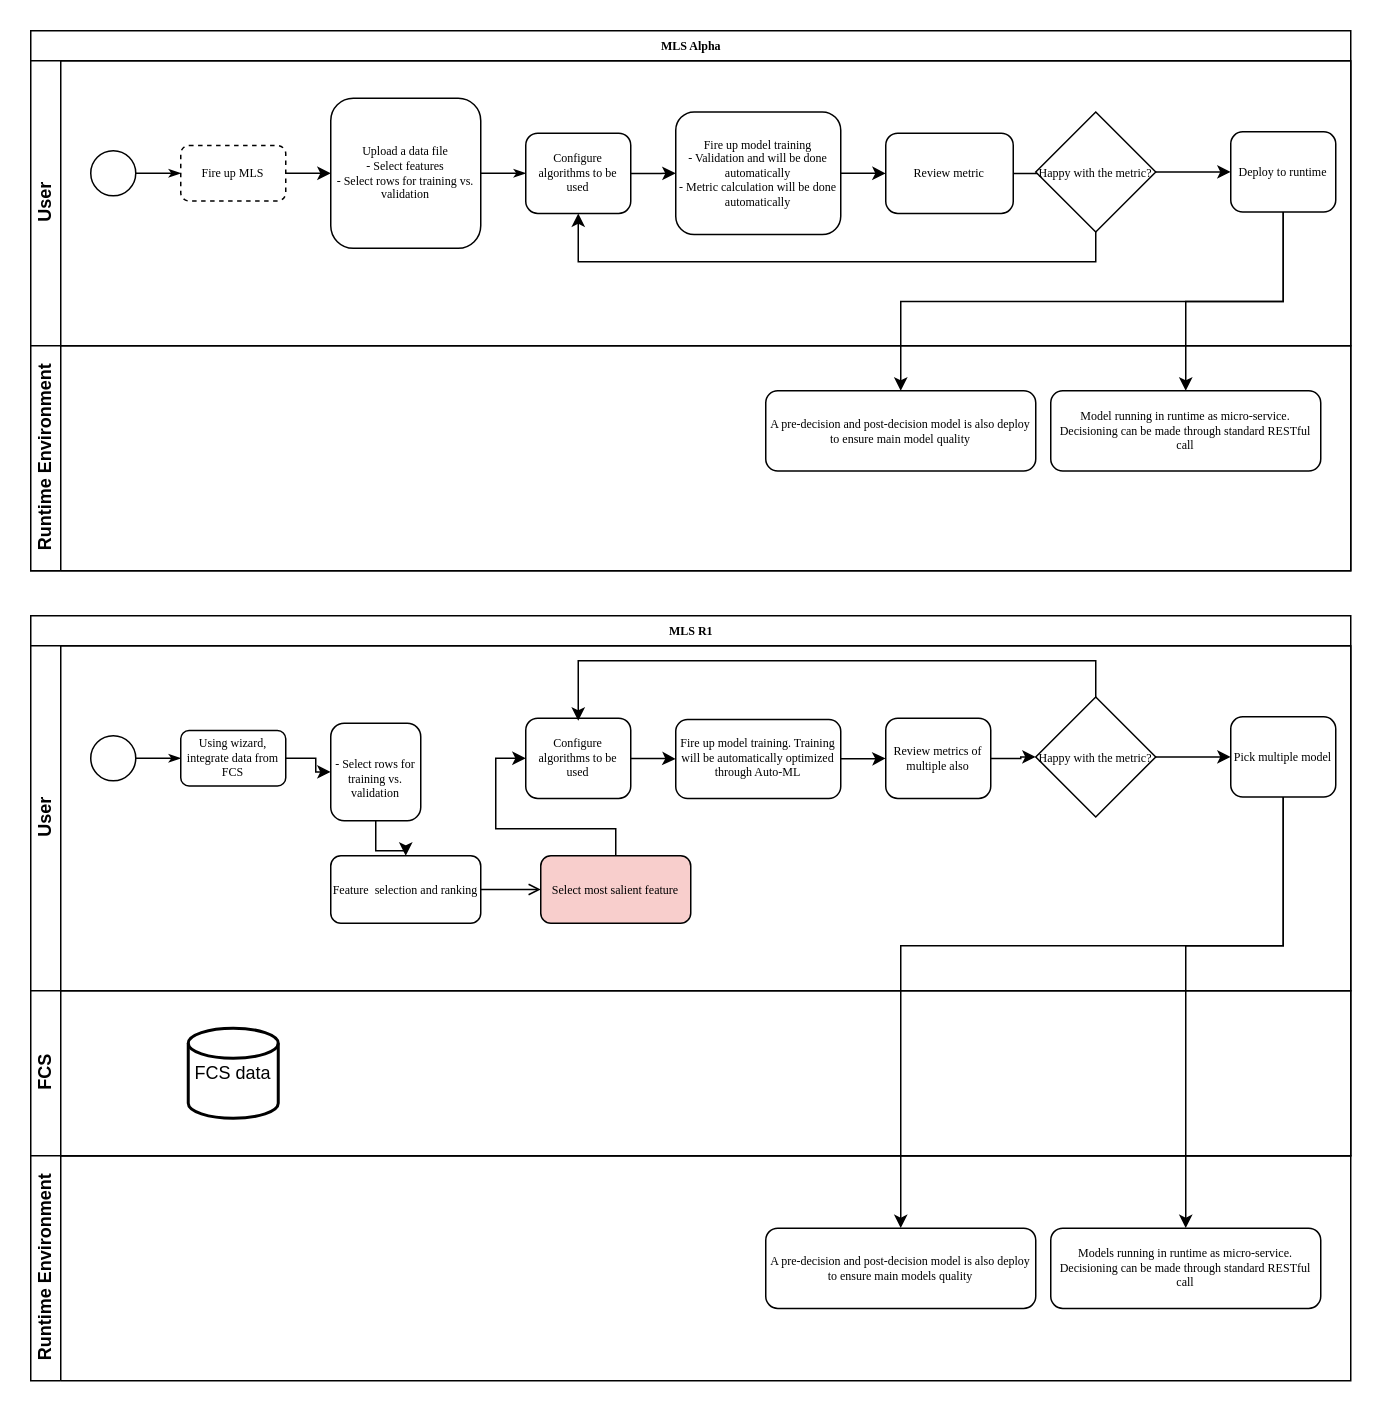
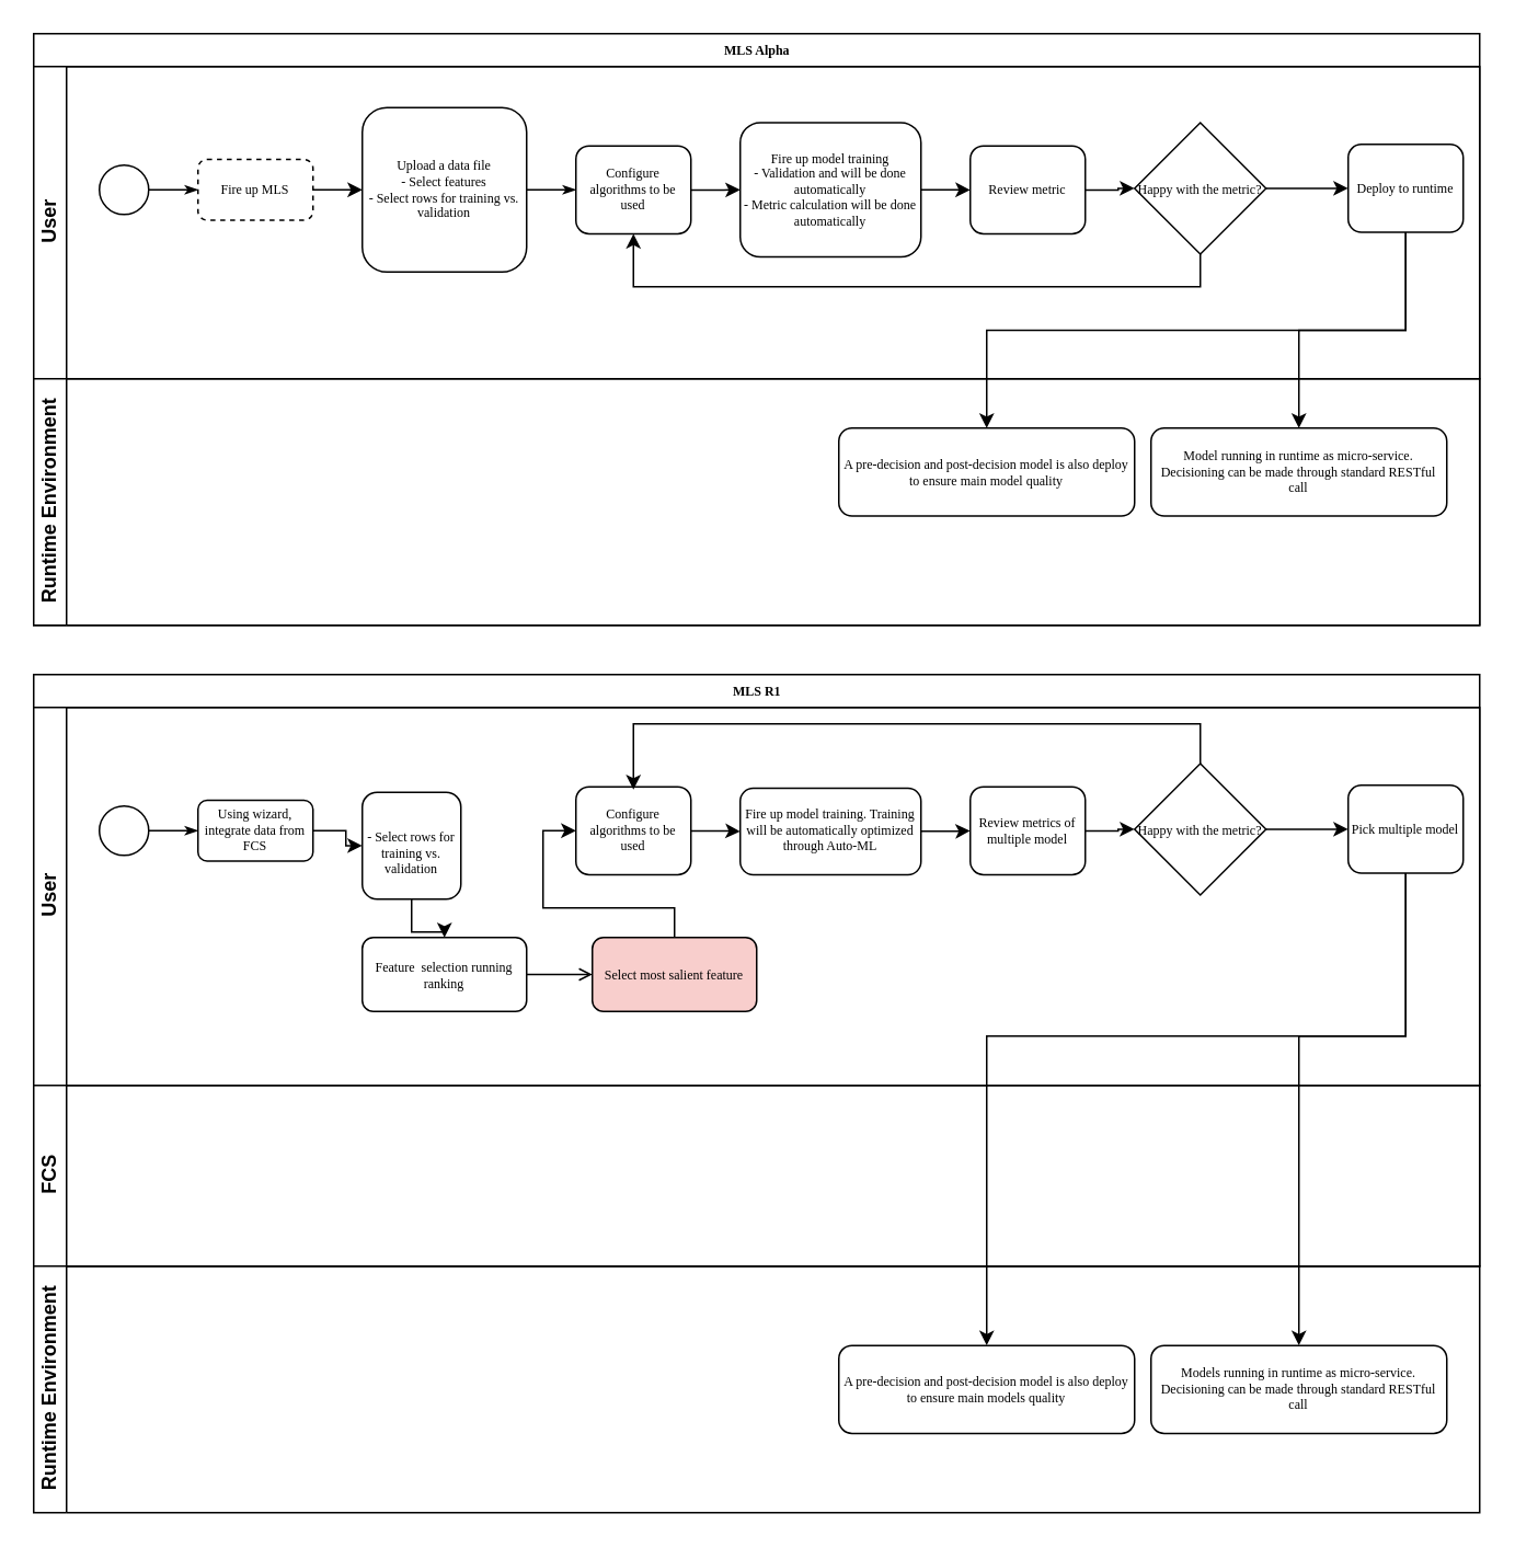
- <mxCell id="14" value="Review metric" style="rounded=1;whiteSpace=wrap;html=1;shadow=0;labelBackgroundColor=none;strokeWidth=1;fontFamily=Verdana;fontSize=8;align=center;" vertex="1" parent="3"><mxGeometry x="570" y="48.25" width="85" height="53.5" as="geometry" /></mxCell>
+ <mxCell id="14" value="Review metric" style="rounded=1;whiteSpace=wrap;html=1;shadow=0;labelBackgroundColor=none;strokeWidth=1;fontFamily=Verdana;fontSize=8;align=center;" vertex="1" parent="3"><mxGeometry x="570" y="48.25" width="70" height="53.5" as="geometry" /></mxCell>
- <mxCell id="37" value="Review metrics of multiple also" style="rounded=1;whiteSpace=wrap;html=1;shadow=0;labelBackgroundColor=none;strokeWidth=1;fontFamily=Verdana;fontSize=8;align=center;" vertex="1" parent="26"><mxGeometry x="570" y="48.25" width="70" height="53.5" as="geometry" /></mxCell>
+ <mxCell id="37" value="Review metrics of multiple model" style="rounded=1;whiteSpace=wrap;html=1;shadow=0;labelBackgroundColor=none;strokeWidth=1;fontFamily=Verdana;fontSize=8;align=center;" vertex="1" parent="26"><mxGeometry x="570" y="48.25" width="70" height="53.5" as="geometry" /></mxCell>
- <mxCell id="43" value="Feature&amp;nbsp; selection and ranking" style="rounded=1;whiteSpace=wrap;html=1;shadow=0;labelBackgroundColor=none;strokeWidth=1;fontFamily=Verdana;fontSize=8;align=center;" vertex="1" parent="26"><mxGeometry x="200" y="140" width="100" height="45" as="geometry" /></mxCell>
+ <mxCell id="43" value="Feature&amp;nbsp; selection running ranking" style="rounded=1;whiteSpace=wrap;html=1;shadow=0;labelBackgroundColor=none;strokeWidth=1;fontFamily=Verdana;fontSize=8;align=center;" vertex="1" parent="26"><mxGeometry x="200" y="140" width="100" height="45" as="geometry" /></mxCell>
- <mxCell id="47" value="FCS data" style="strokeWidth=2;html=1;shape=mxgraph.flowchart.database;whiteSpace=wrap;" vertex="1" parent="46"><mxGeometry x="105" y="25" width="60" height="60" as="geometry" /></mxCell>
